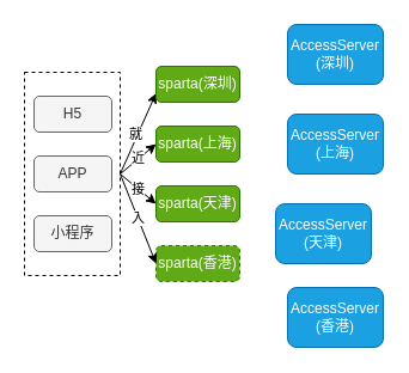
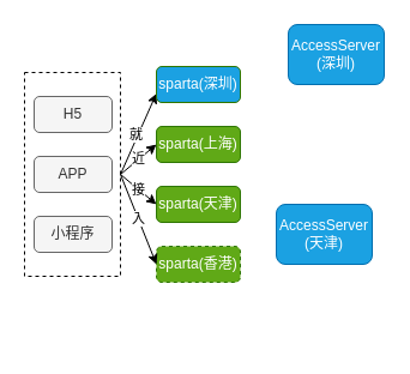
- <mxCell id="10" value="sparta(深圳)" style="rounded=1;whiteSpace=wrap;html=1;fillColor=#60a917;strokeColor=#2D7600;fontColor=#ffffff;" vertex="1" parent="1"><mxGeometry x="130" y="55" width="70" height="30" as="geometry" /></mxCell>
+ <mxCell id="10" value="sparta(深圳)" style="rounded=1;whiteSpace=wrap;html=1;fillColor=#1ba1e2;strokeColor=#2D7600;fontColor=#ffffff;" vertex="1" parent="1"><mxGeometry x="130" y="55" width="70" height="30" as="geometry" /></mxCell>
- <mxCell id="16" value="AccessServer&lt;br&gt;(上海)" style="rounded=1;whiteSpace=wrap;html=1;fillColor=#1ba1e2;strokeColor=#006EAF;fontColor=#ffffff;" vertex="1" parent="1"><mxGeometry x="240" y="95" width="80" height="50" as="geometry" /></mxCell>
- <mxCell id="18" value="AccessServer&lt;br&gt;(香港)" style="rounded=1;whiteSpace=wrap;html=1;fillColor=#1ba1e2;strokeColor=#006EAF;fontColor=#ffffff;" vertex="1" parent="1"><mxGeometry x="240" y="240" width="80" height="50" as="geometry" /></mxCell>
